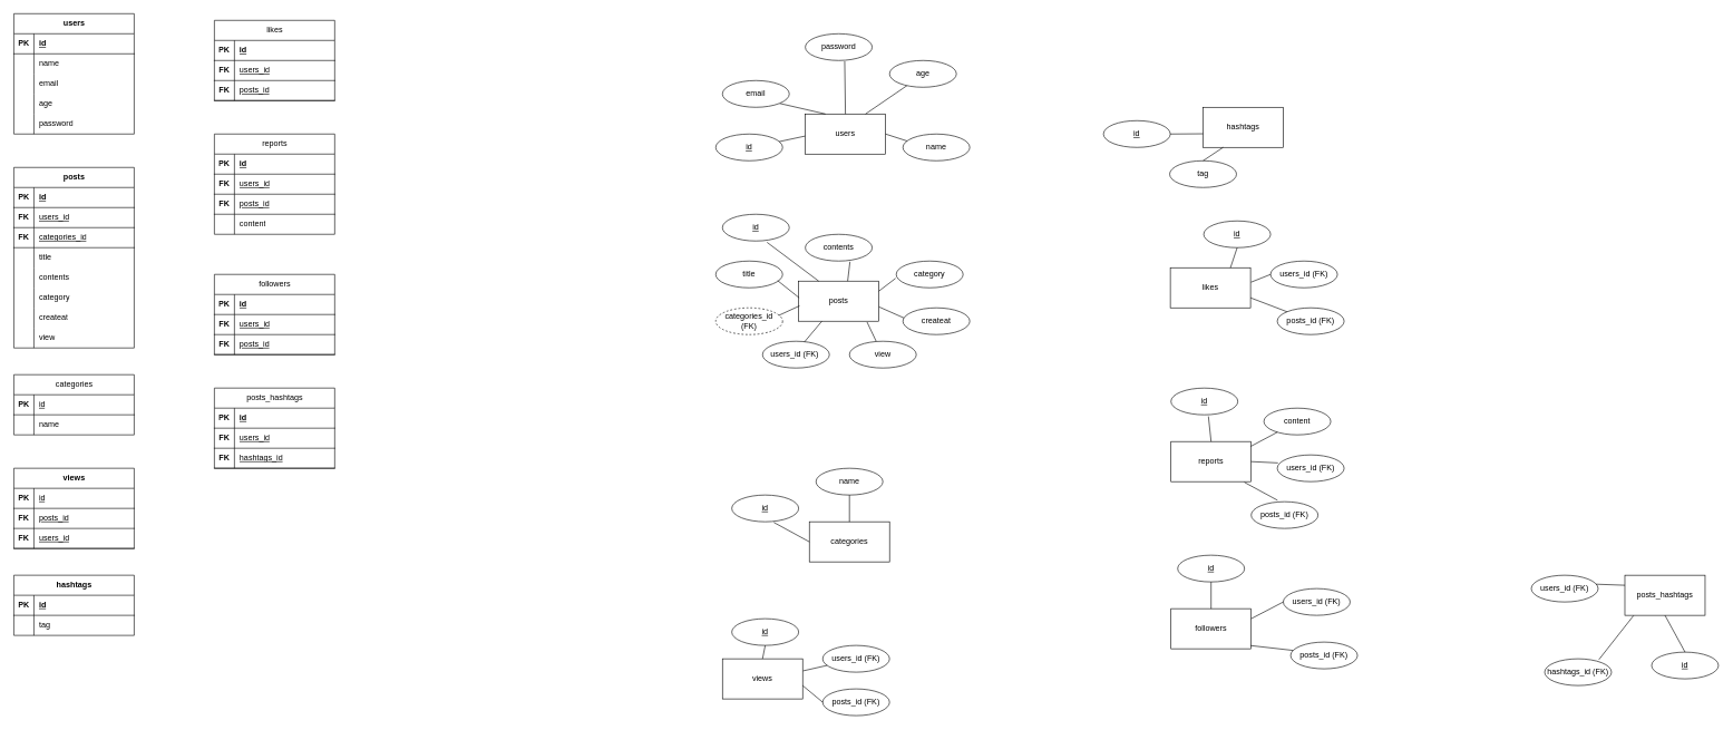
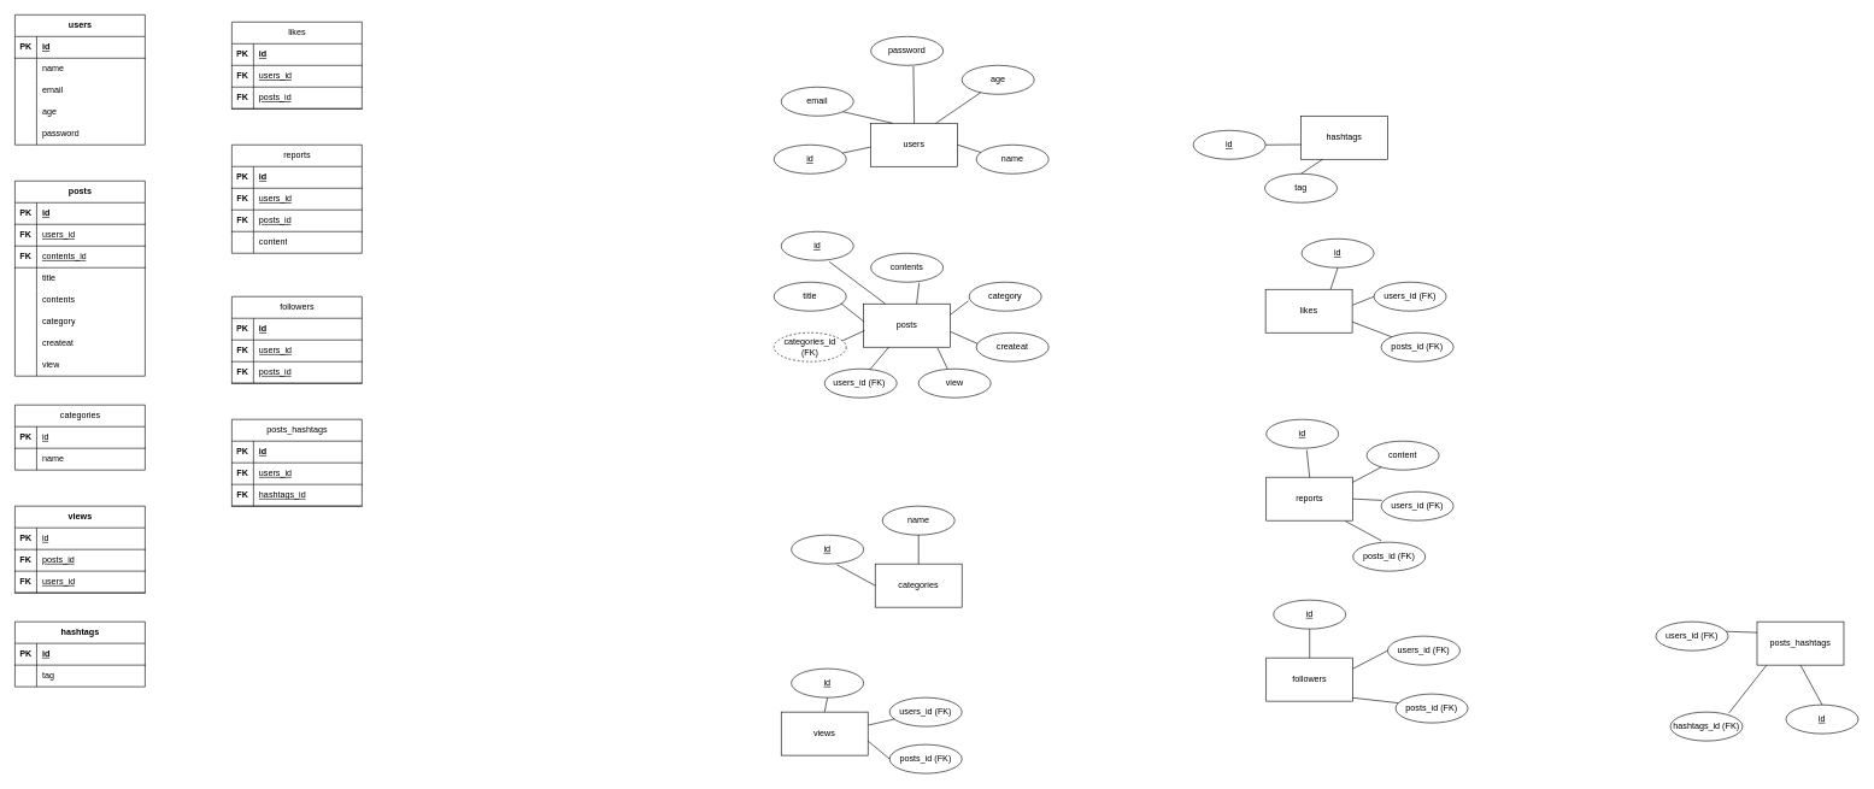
- <mxCell id="58" value="&lt;span style=&quot;font-weight: 400; text-align: center;&quot;&gt;categories_id&lt;/span&gt;" style="shape=partialRectangle;connectable=0;fillColor=none;top=0;left=0;bottom=0;right=0;align=left;spacingLeft=6;fontStyle=5;overflow=hidden;whiteSpace=wrap;html=1;" parent="56" vertex="1"><mxGeometry x="30" width="150" height="30" as="geometry"><mxRectangle width="150" height="30" as="alternateBounds" /></mxGeometry></mxCell>
+ <mxCell id="58" value="&lt;span style=&quot;font-weight: 400; text-align: center;&quot;&gt;contents_id&lt;/span&gt;" style="shape=partialRectangle;connectable=0;fillColor=none;top=0;left=0;bottom=0;right=0;align=left;spacingLeft=6;fontStyle=5;overflow=hidden;whiteSpace=wrap;html=1;" parent="56" vertex="1"><mxGeometry x="30" width="150" height="30" as="geometry"><mxRectangle width="150" height="30" as="alternateBounds" /></mxGeometry></mxCell>
